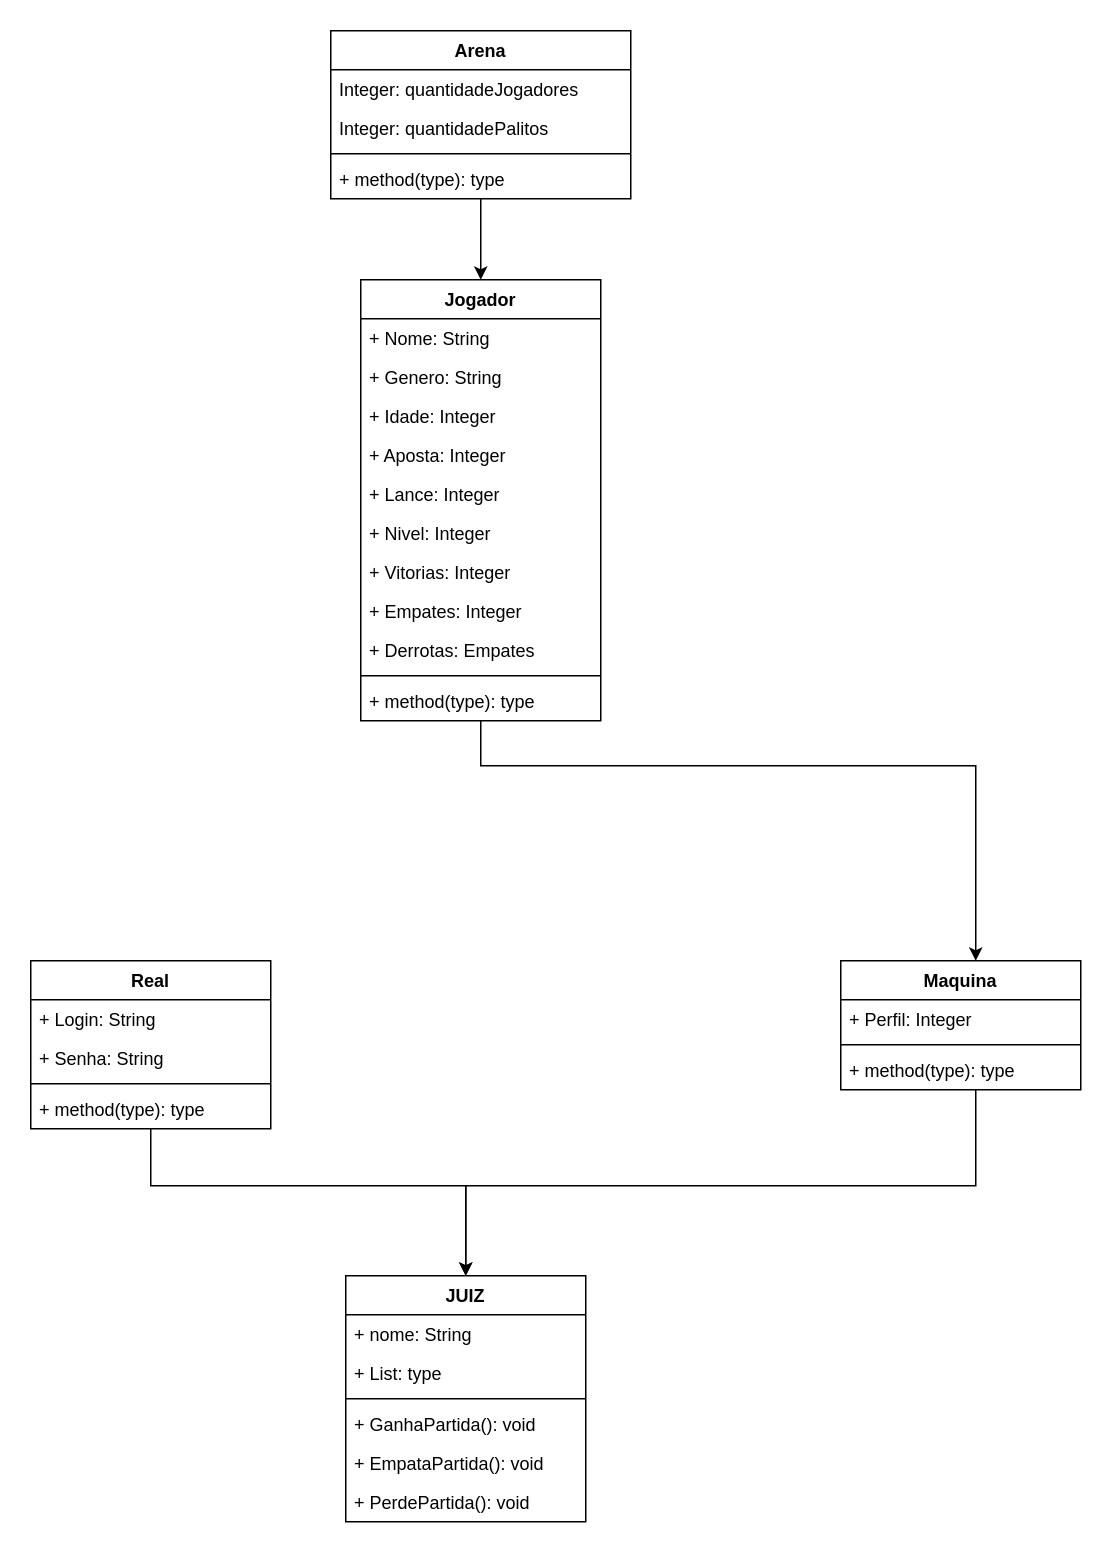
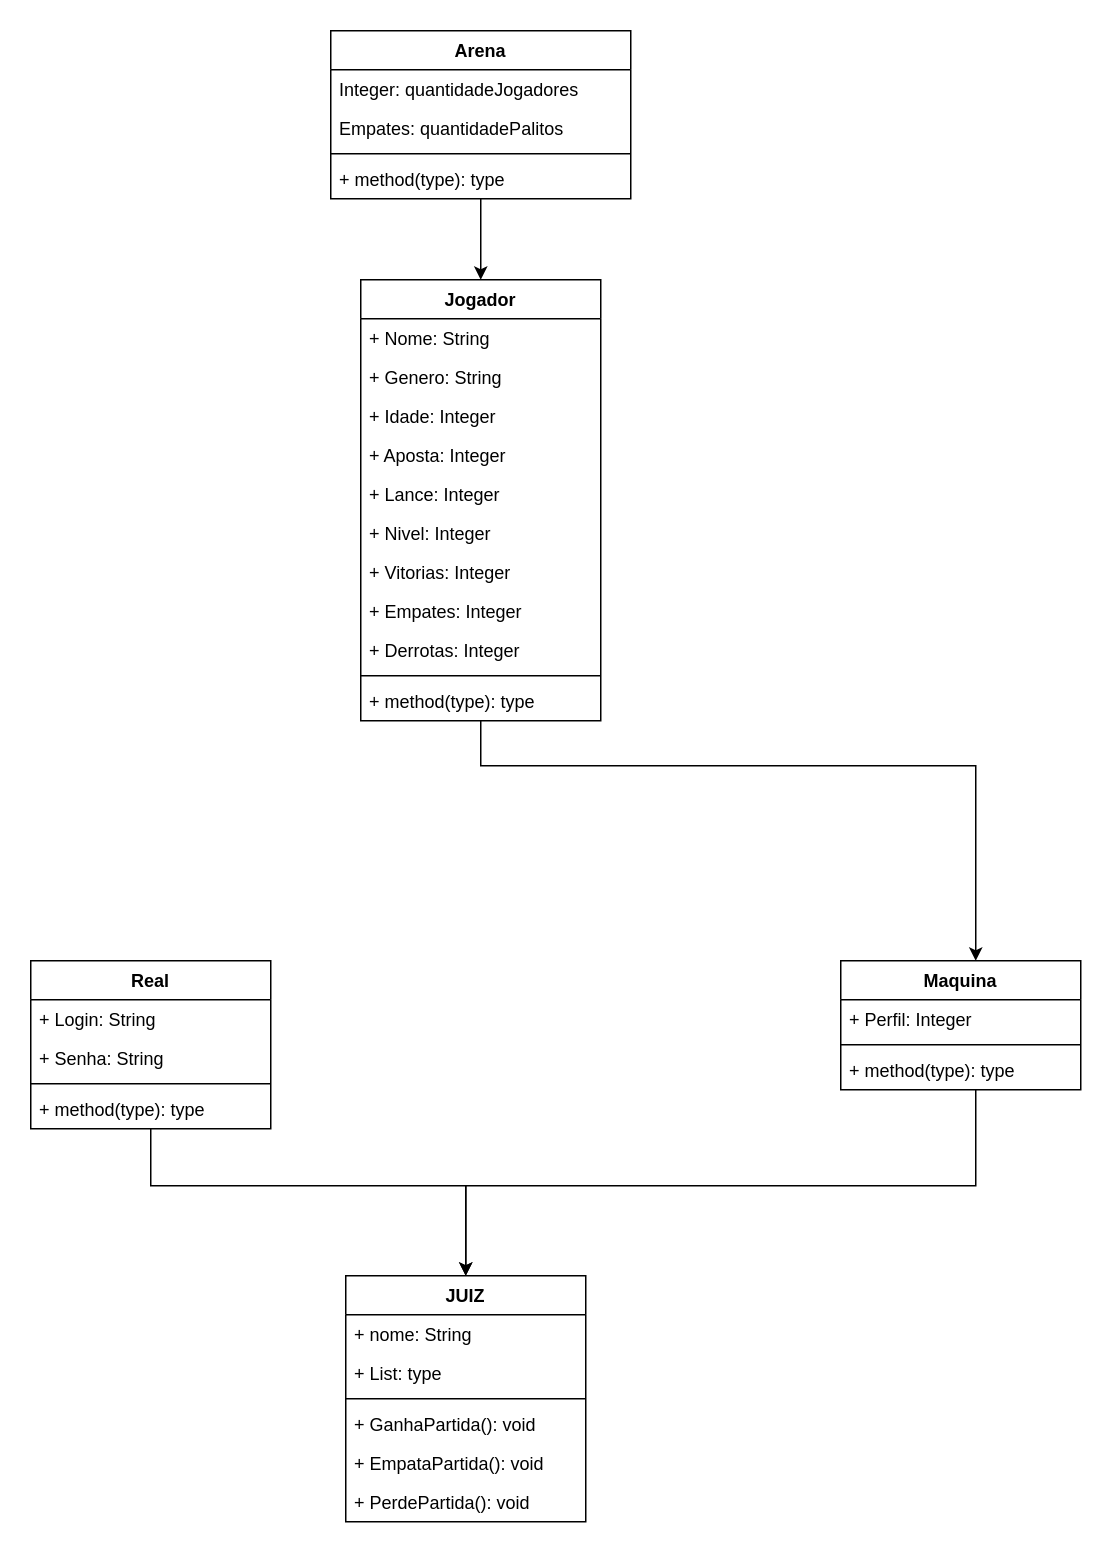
- <mxCell id="5" value="Integer: quantidadePalitos" style="text;strokeColor=none;fillColor=none;align=left;verticalAlign=top;spacingLeft=4;spacingRight=4;overflow=hidden;rotatable=0;points=[[0,0.5],[1,0.5]];portConstraint=eastwest;" vertex="1" parent="3"><mxGeometry y="52" width="200" height="26" as="geometry" /></mxCell>
+ <mxCell id="5" value="Empates: quantidadePalitos" style="text;strokeColor=none;fillColor=none;align=left;verticalAlign=top;spacingLeft=4;spacingRight=4;overflow=hidden;rotatable=0;points=[[0,0.5],[1,0.5]];portConstraint=eastwest;" vertex="1" parent="3"><mxGeometry y="52" width="200" height="26" as="geometry" /></mxCell>
- <mxCell id="18" value="+ Derrotas: Empates" style="text;strokeColor=none;fillColor=none;align=left;verticalAlign=top;spacingLeft=4;spacingRight=4;overflow=hidden;rotatable=0;points=[[0,0.5],[1,0.5]];portConstraint=eastwest;" vertex="1" parent="9"><mxGeometry y="234" width="160" height="26" as="geometry" /></mxCell>
+ <mxCell id="18" value="+ Derrotas: Integer" style="text;strokeColor=none;fillColor=none;align=left;verticalAlign=top;spacingLeft=4;spacingRight=4;overflow=hidden;rotatable=0;points=[[0,0.5],[1,0.5]];portConstraint=eastwest;" vertex="1" parent="9"><mxGeometry y="234" width="160" height="26" as="geometry" /></mxCell>
